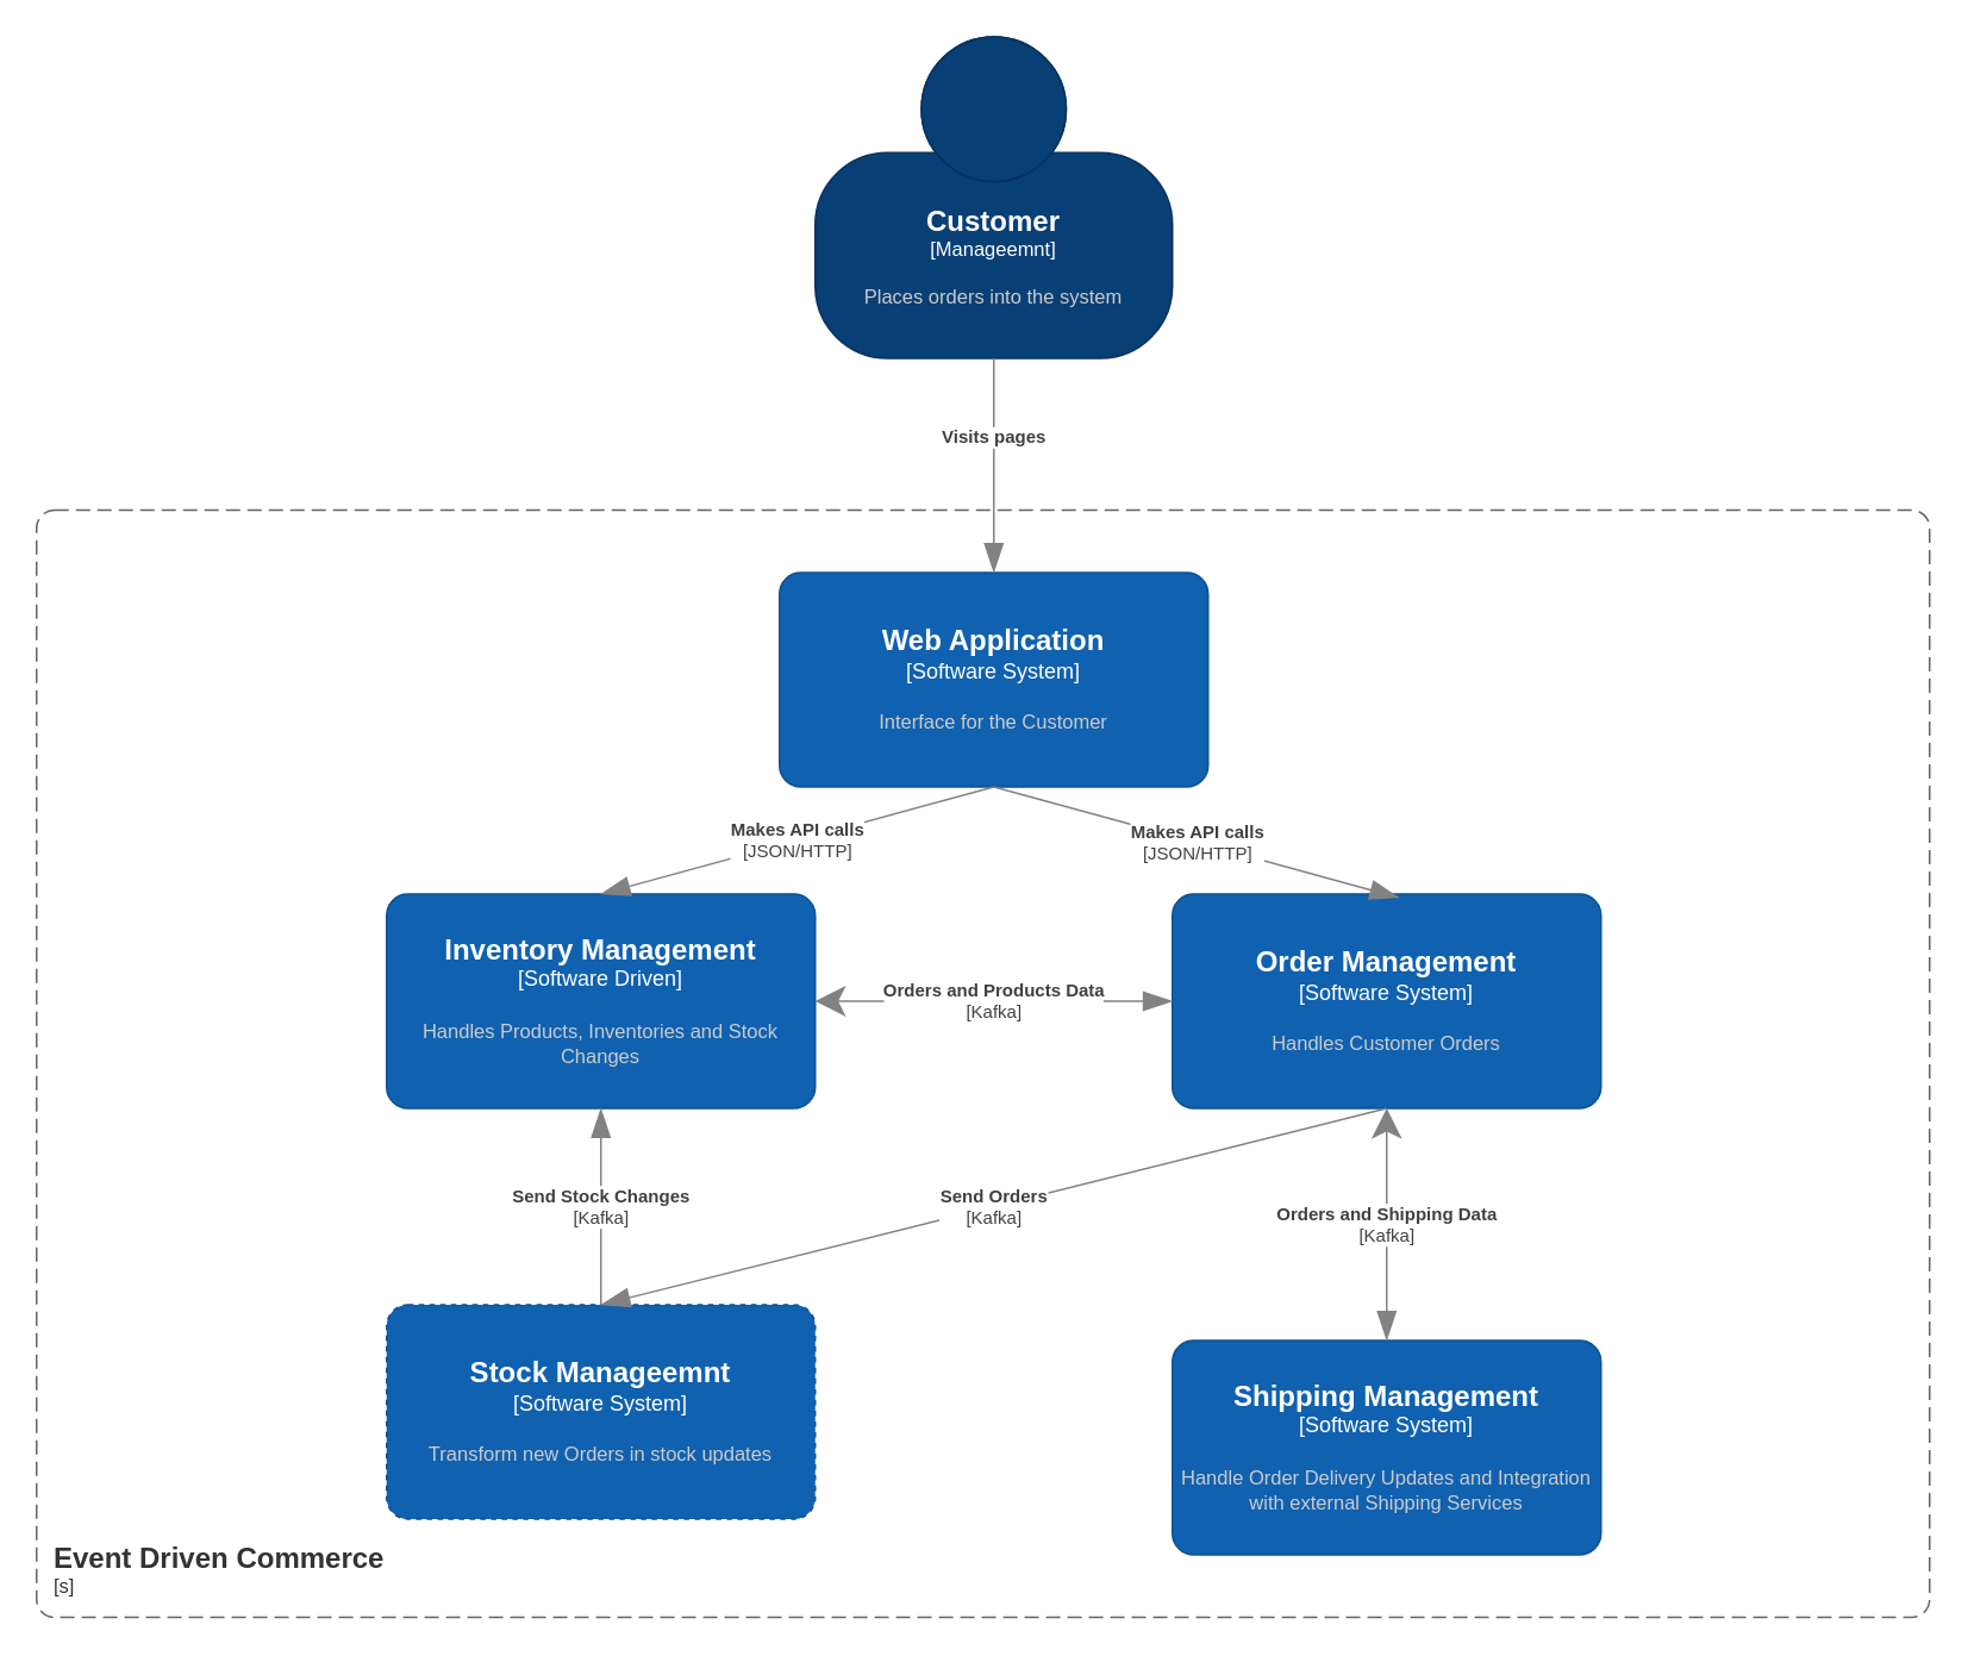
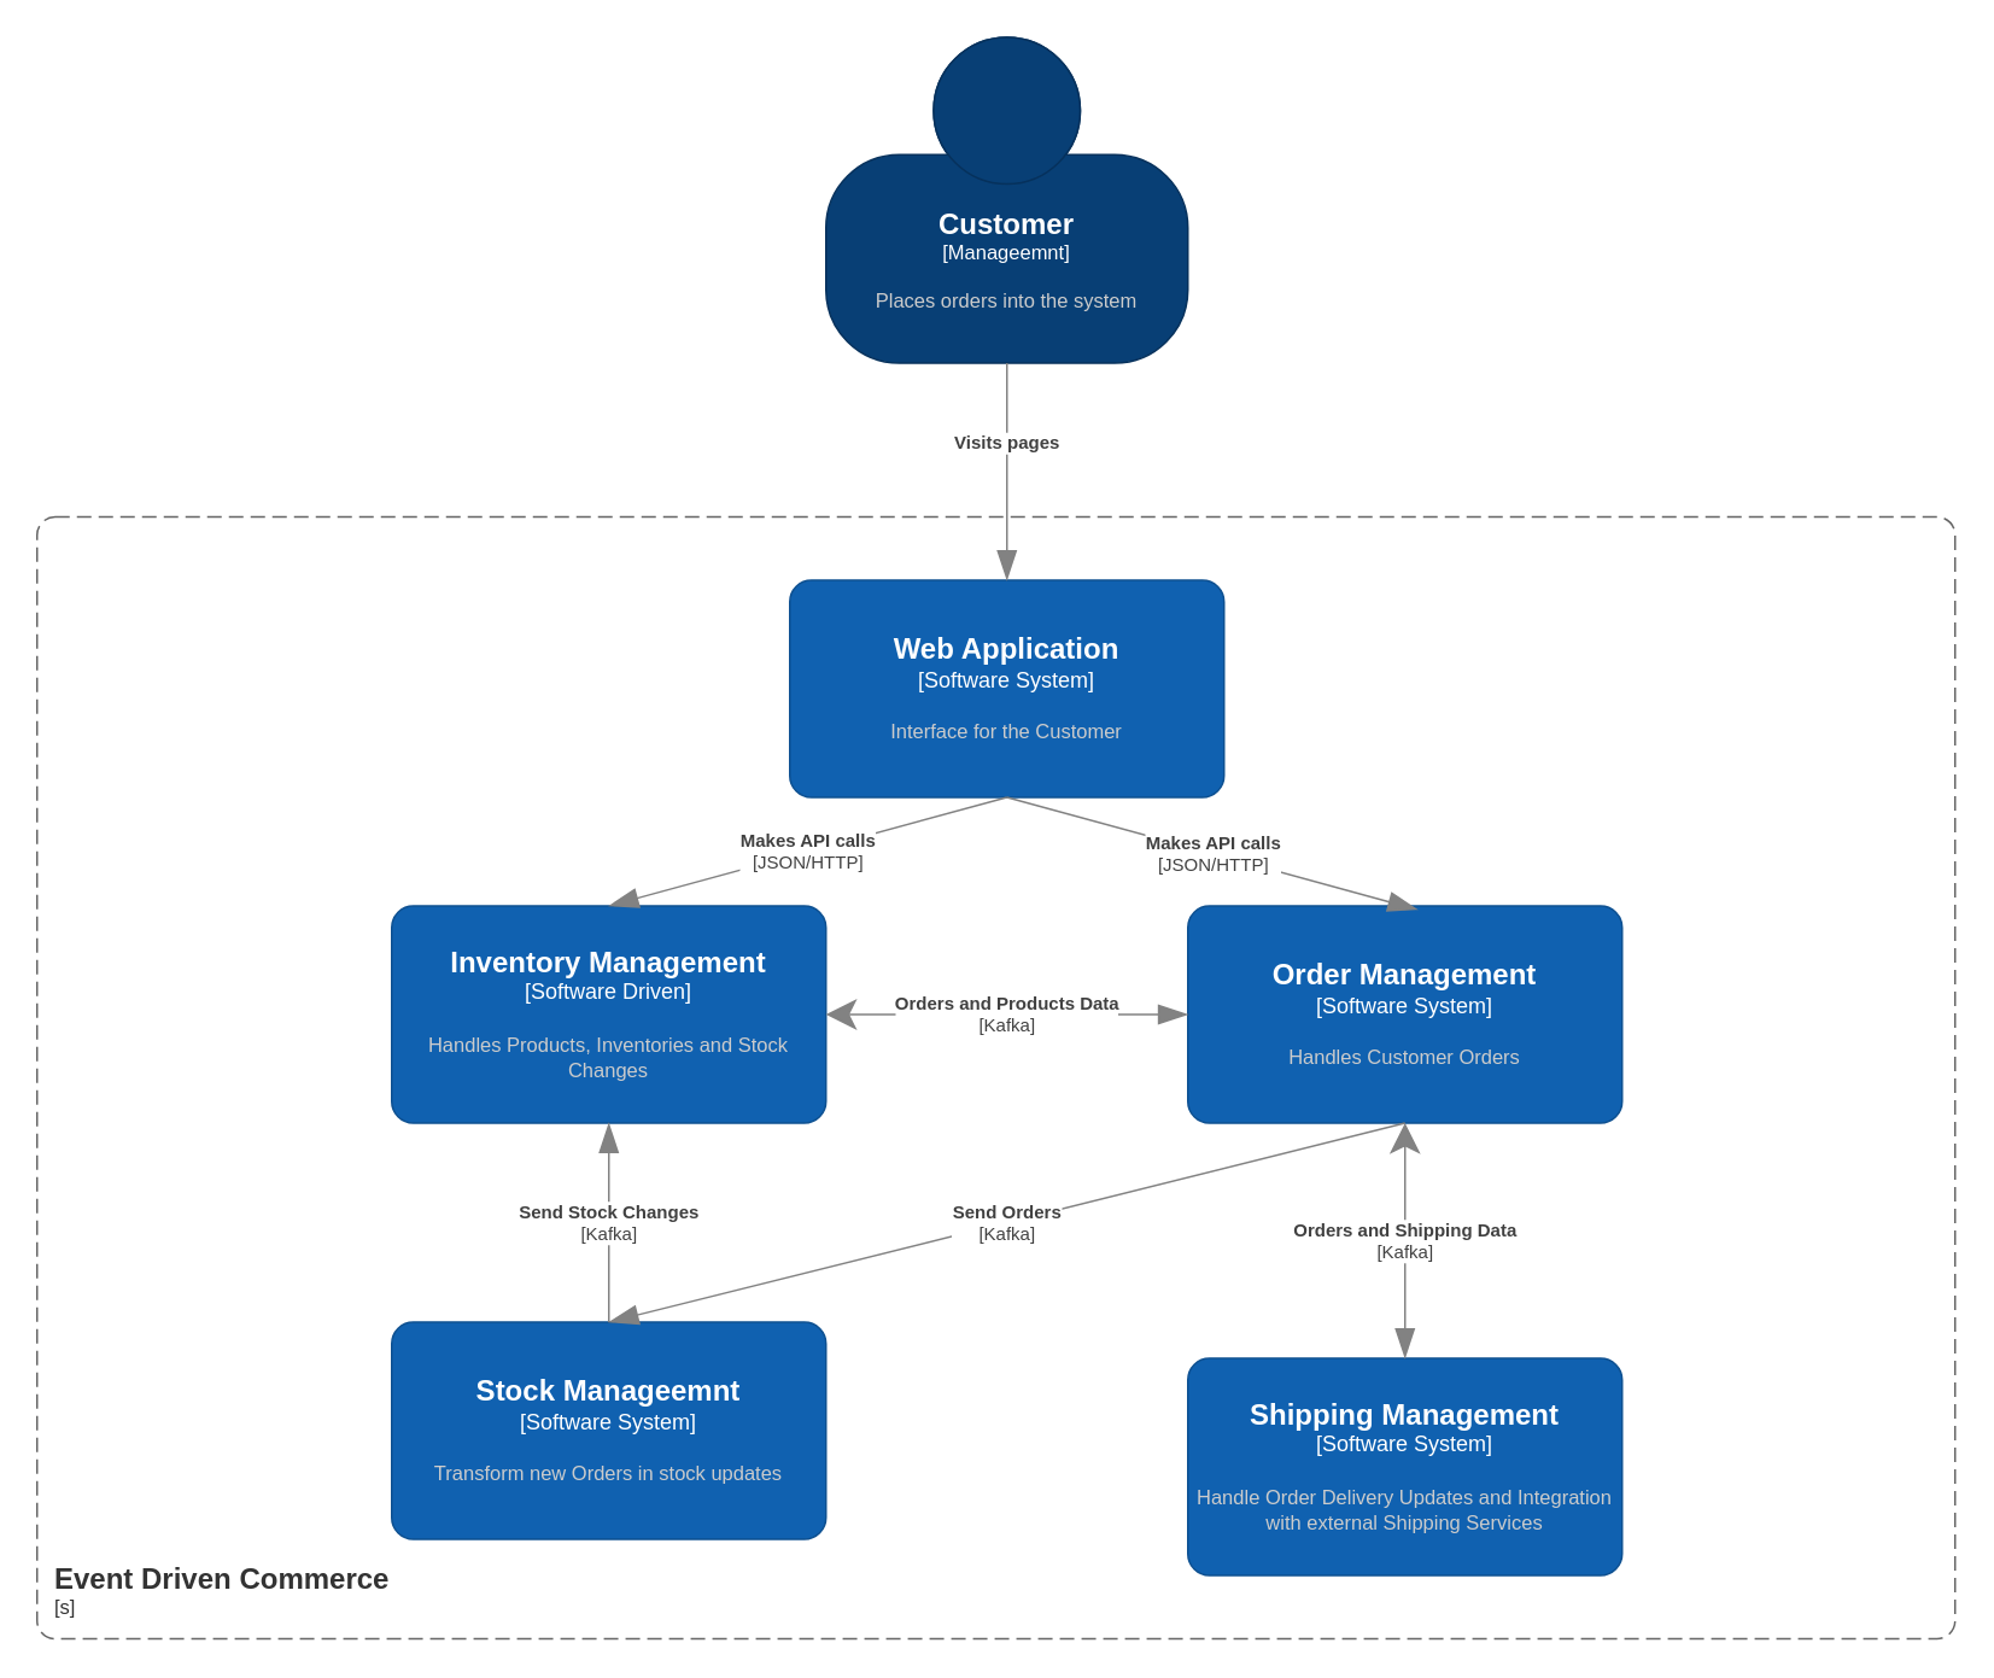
- <mxCell id="9" value="&lt;font style=&quot;font-size: 16px&quot;&gt;&lt;b&gt;Stock Manageemnt&lt;/b&gt;&lt;/font&gt;&lt;div&gt;[Software System]&lt;/div&gt;&lt;br&gt;&lt;div&gt;&lt;font style=&quot;font-size: 11px&quot;&gt;&lt;font color=&quot;#cccccc&quot;&gt;Transform new Orders in stock updates&lt;/font&gt;&lt;/div&gt;" style="rounded=1;whiteSpace=wrap;html=1;labelBackgroundColor=none;fillColor=#1061B0;fontColor=#ffffff;align=center;arcSize=10;strokeColor=#0D5091;metaEdit=1;resizable=0;points=[[0.25,0,0],[0.5,0,0],[0.75,0,0],[1,0.25,0],[1,0.5,0],[1,0.75,0],[0.75,1,0],[0.5,1,0],[0.25,1,0],[0,0.75,0],[0,0.5,0],[0,0.25,0]];dashed=1;" parent="1" vertex="1"><mxGeometry x="216" y="730" width="240" height="120" as="geometry" /></mxCell>
+ <mxCell id="9" value="&lt;font style=&quot;font-size: 16px&quot;&gt;&lt;b&gt;Stock Manageemnt&lt;/b&gt;&lt;/font&gt;&lt;div&gt;[Software System]&lt;/div&gt;&lt;br&gt;&lt;div&gt;&lt;font style=&quot;font-size: 11px&quot;&gt;&lt;font color=&quot;#cccccc&quot;&gt;Transform new Orders in stock updates&lt;/font&gt;&lt;/div&gt;" style="rounded=1;whiteSpace=wrap;html=1;labelBackgroundColor=none;fillColor=#1061B0;fontColor=#ffffff;align=center;arcSize=10;strokeColor=#0D5091;metaEdit=1;resizable=0;points=[[0.25,0,0],[0.5,0,0],[0.75,0,0],[1,0.25,0],[1,0.5,0],[1,0.75,0],[0.75,1,0],[0.5,1,0],[0.25,1,0],[0,0.75,0],[0,0.5,0],[0,0.25,0]];" parent="1" vertex="1"><mxGeometry x="216" y="730" width="240" height="120" as="geometry" /></mxCell>
